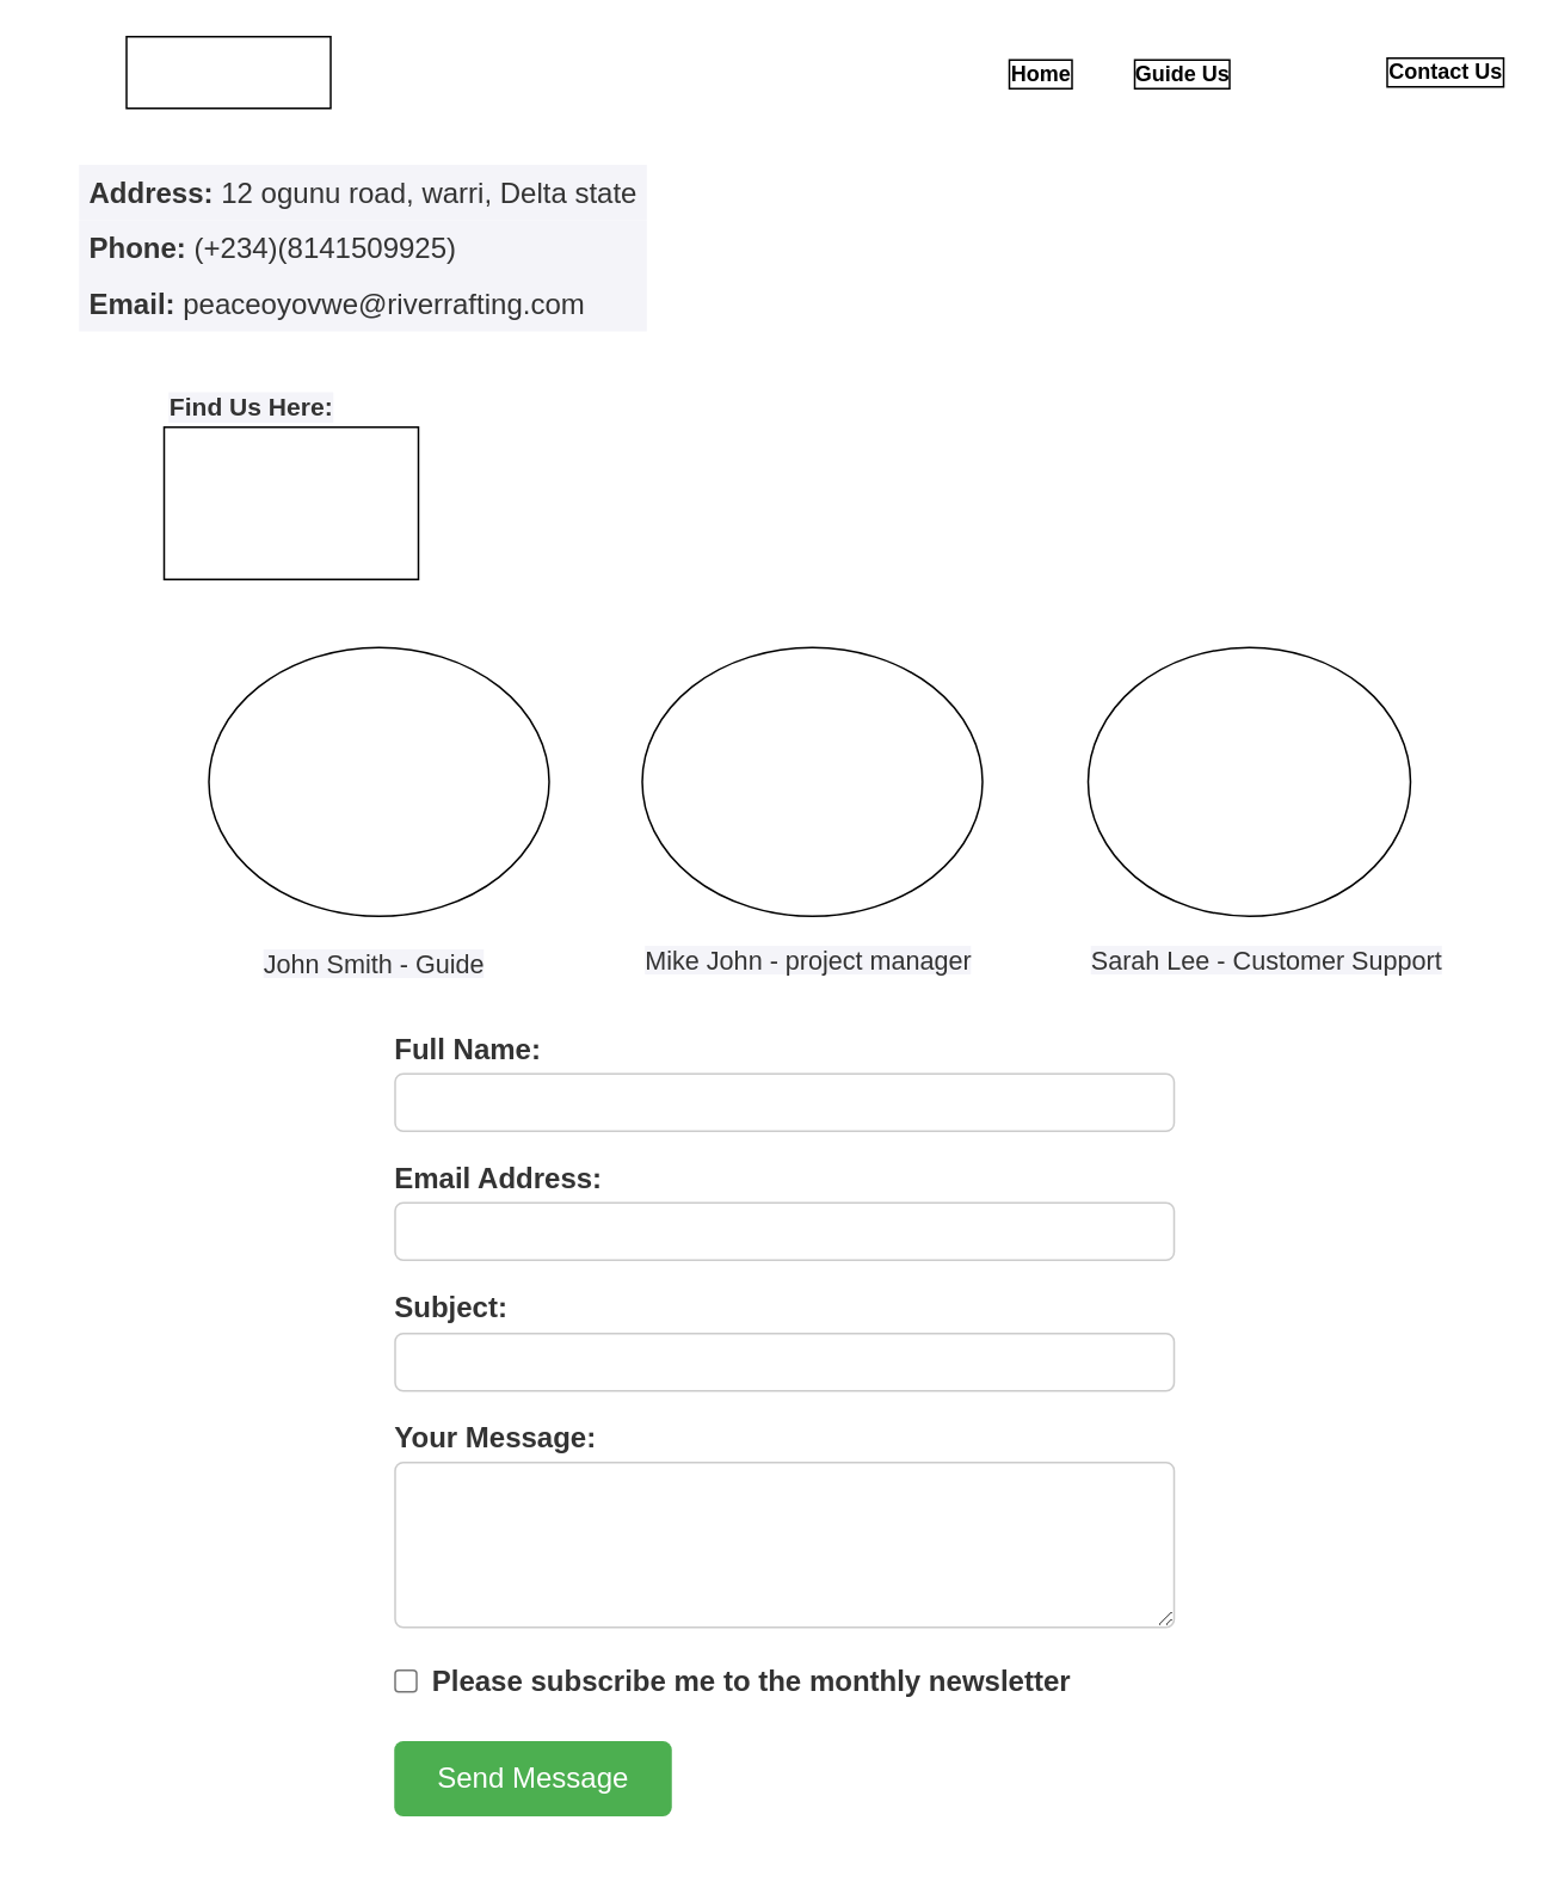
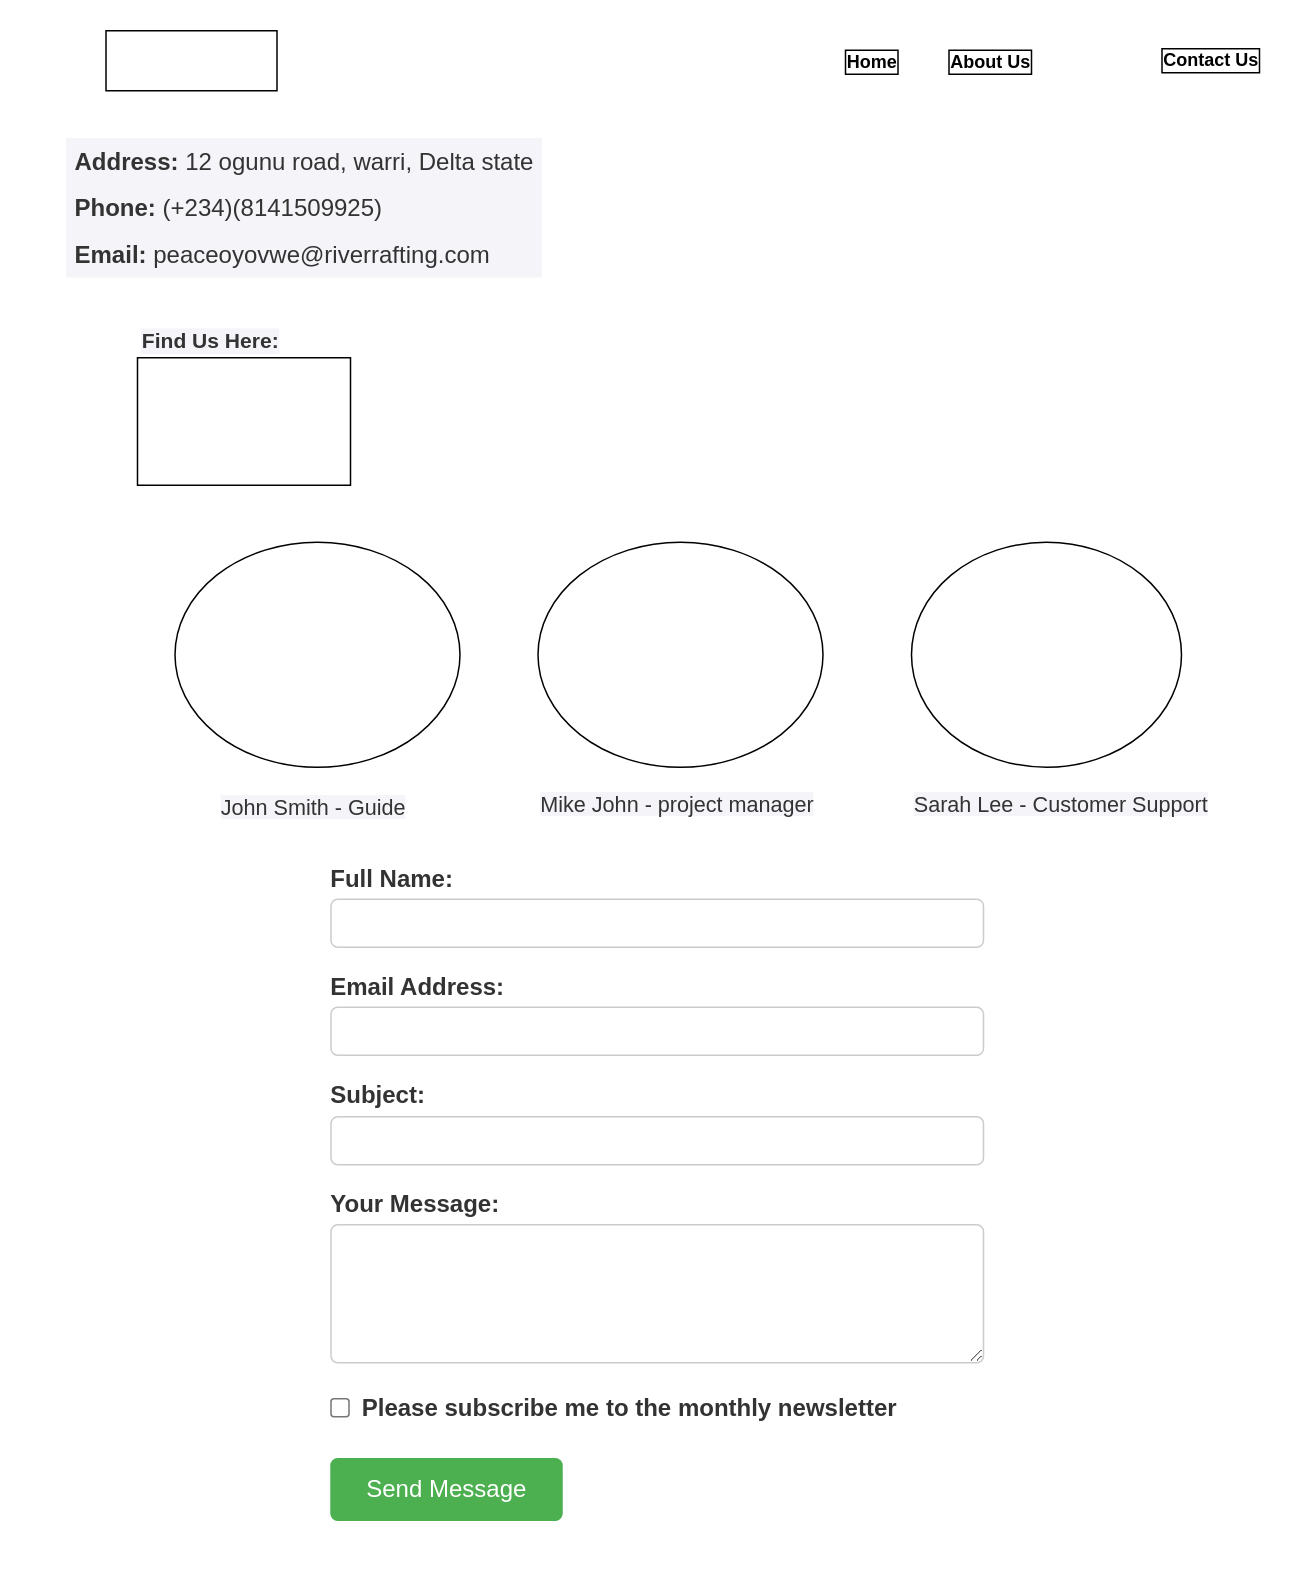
- <mxCell id="13" value="Guide Us" style="text;strokeColor=none;align=center;fillColor=none;verticalAlign=middle;rounded=0;labelBorderColor=default;fontStyle=1;html=1;whiteSpace=wrap;labelBackgroundColor=none;" vertex="1" parent="1"><mxGeometry x="626" y="25" width="68" height="32" as="geometry" /></mxCell>
+ <mxCell id="13" value="About Us" style="text;strokeColor=none;align=center;fillColor=none;verticalAlign=middle;rounded=0;labelBorderColor=default;fontStyle=1;html=1;whiteSpace=wrap;labelBackgroundColor=none;" vertex="1" parent="1"><mxGeometry x="626" y="25" width="68" height="32" as="geometry" /></mxCell>
